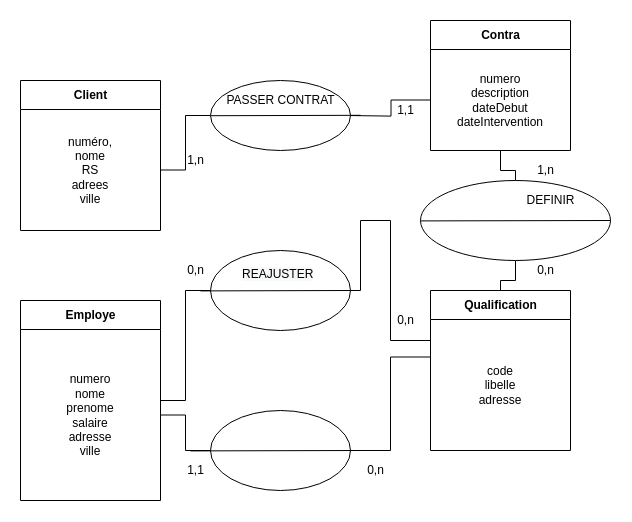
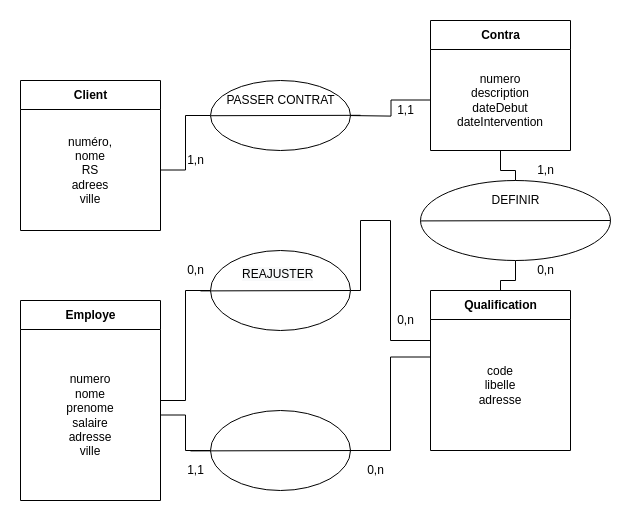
- <mxCell id="25" value="&lt;span&gt;DEFINIR&lt;/span&gt;" style="text;html=1;align=center;verticalAlign=middle;resizable=0;points=[];autosize=1;" vertex="1" parent="1"><mxGeometry x="520" y="190" width="60" height="20" as="geometry" /></mxCell>
+ <mxCell id="25" value="&lt;span&gt;DEFINIR&lt;/span&gt;" style="text;html=1;align=center;verticalAlign=middle;resizable=0;points=[];autosize=1;" vertex="1" parent="1"><mxGeometry x="485" y="190" width="60" height="20" as="geometry" /></mxCell>
